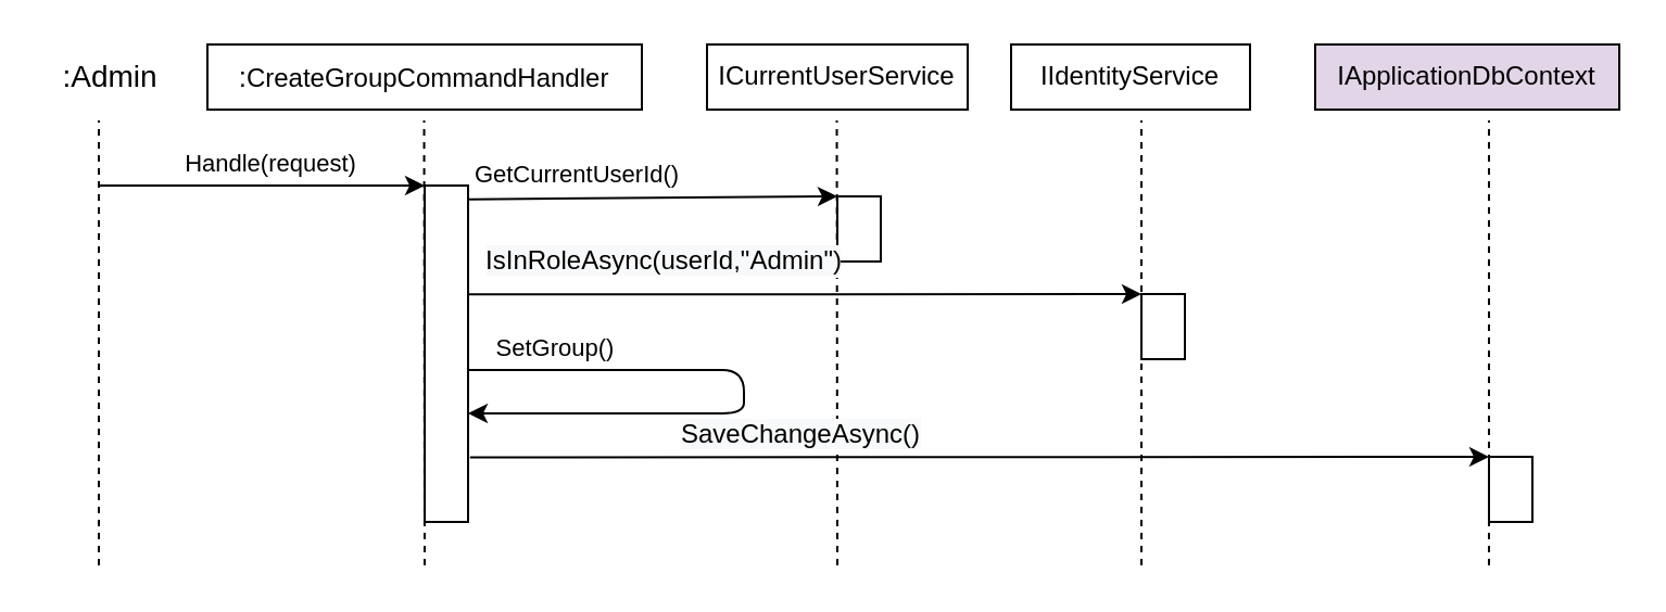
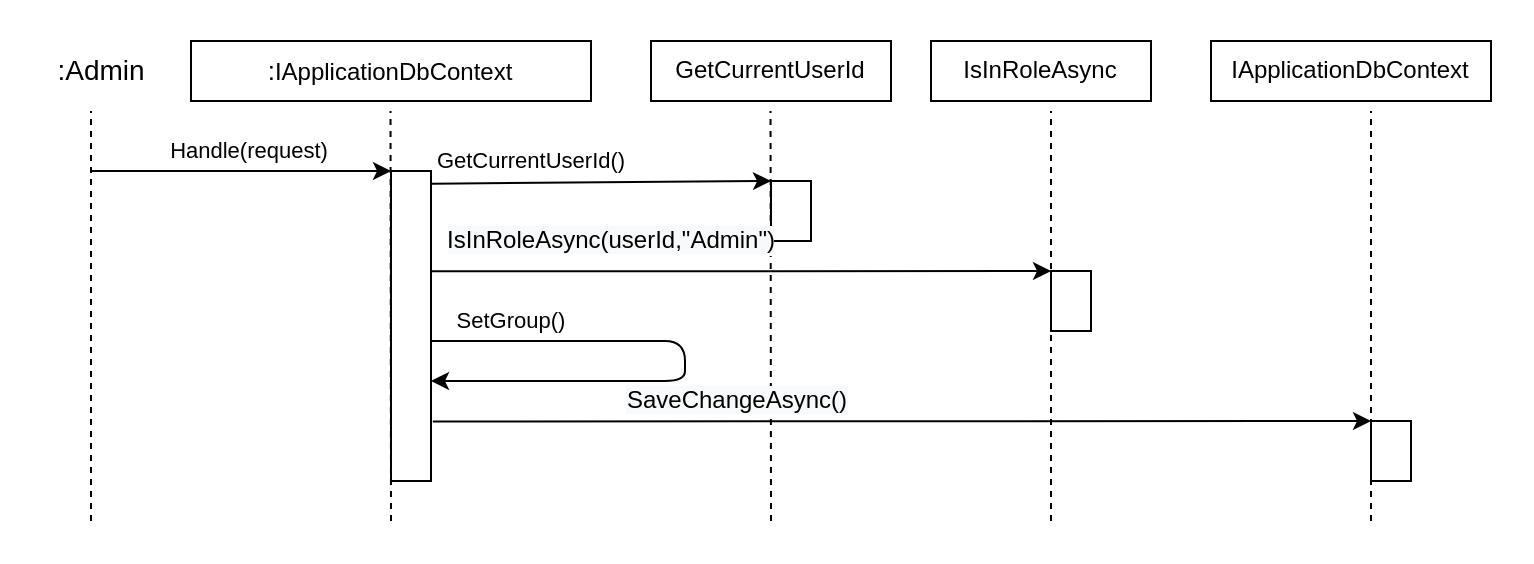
- <mxCell id="2" value="&lt;span style=&quot;font-size: 13px&quot;&gt;:&lt;/span&gt;&lt;span style=&quot;font-size: 12px&quot;&gt;CreateGroupCommandHandler&lt;/span&gt;" style="rounded=0;whiteSpace=wrap;html=1;fontSize=13;" parent="1" vertex="1"><mxGeometry x="95" y="20" width="200" height="30" as="geometry" /></mxCell>
+ <mxCell id="2" value="&lt;span style=&quot;font-size: 13px&quot;&gt;:&lt;/span&gt;&lt;span style=&quot;font-size: 12px&quot;&gt;IApplicationDbContext&lt;/span&gt;" style="rounded=0;whiteSpace=wrap;html=1;fontSize=13;" parent="1" vertex="1"><mxGeometry x="95" y="20" width="200" height="30" as="geometry" /></mxCell>
- <mxCell id="12" value="ICurrentUserService" style="rounded=0;whiteSpace=wrap;html=1;" parent="1" vertex="1"><mxGeometry x="325" y="20" width="120" height="30" as="geometry" /></mxCell>
+ <mxCell id="12" value="GetCurrentUserId" style="rounded=0;whiteSpace=wrap;html=1;" parent="1" vertex="1"><mxGeometry x="325" y="20" width="120" height="30" as="geometry" /></mxCell>
- <mxCell id="18" value="IIdentityService" style="rounded=0;whiteSpace=wrap;html=1;" parent="1" vertex="1"><mxGeometry x="465" y="20" width="110" height="30" as="geometry" /></mxCell>
+ <mxCell id="18" value="IsInRoleAsync" style="rounded=0;whiteSpace=wrap;html=1;" parent="1" vertex="1"><mxGeometry x="465" y="20" width="110" height="30" as="geometry" /></mxCell>
- <mxCell id="20" value="IApplicationDbContext" style="rounded=0;whiteSpace=wrap;html=1;fillColor=#e1d5e7;" parent="1" vertex="1"><mxGeometry x="605" y="20" width="140" height="30" as="geometry" /></mxCell>
+ <mxCell id="20" value="IApplicationDbContext" style="rounded=0;whiteSpace=wrap;html=1;" parent="1" vertex="1"><mxGeometry x="605" y="20" width="140" height="30" as="geometry" /></mxCell>
